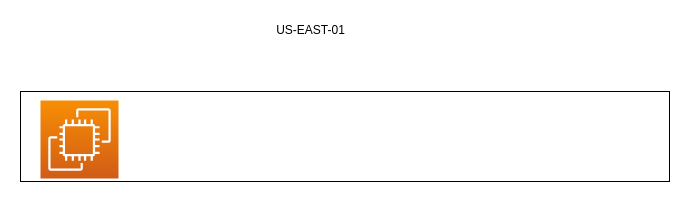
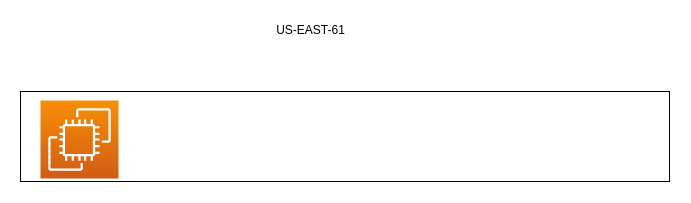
- <mxCell id="4" value="US-EAST-01" style="text;html=1;align=center;verticalAlign=middle;resizable=0;points=[];autosize=1;strokeColor=none;" vertex="1" parent="1"><mxGeometry x="270" y="20" width="80" height="20" as="geometry" /></mxCell>
+ <mxCell id="4" value="US-EAST-61" style="text;html=1;align=center;verticalAlign=middle;resizable=0;points=[];autosize=1;strokeColor=none;" vertex="1" parent="1"><mxGeometry x="270" y="20" width="80" height="20" as="geometry" /></mxCell>
